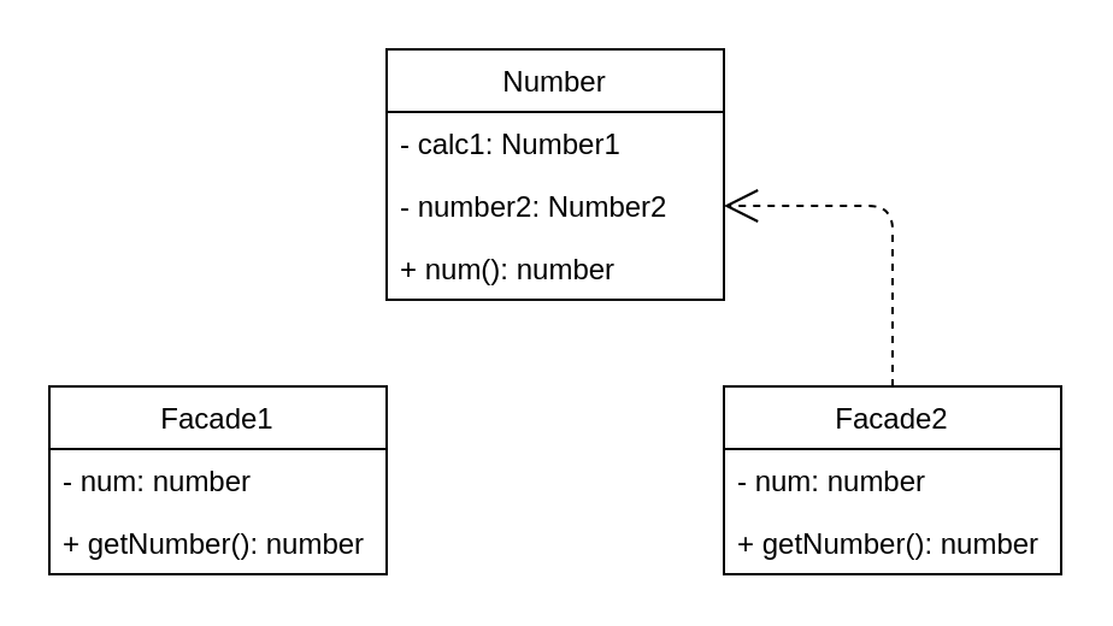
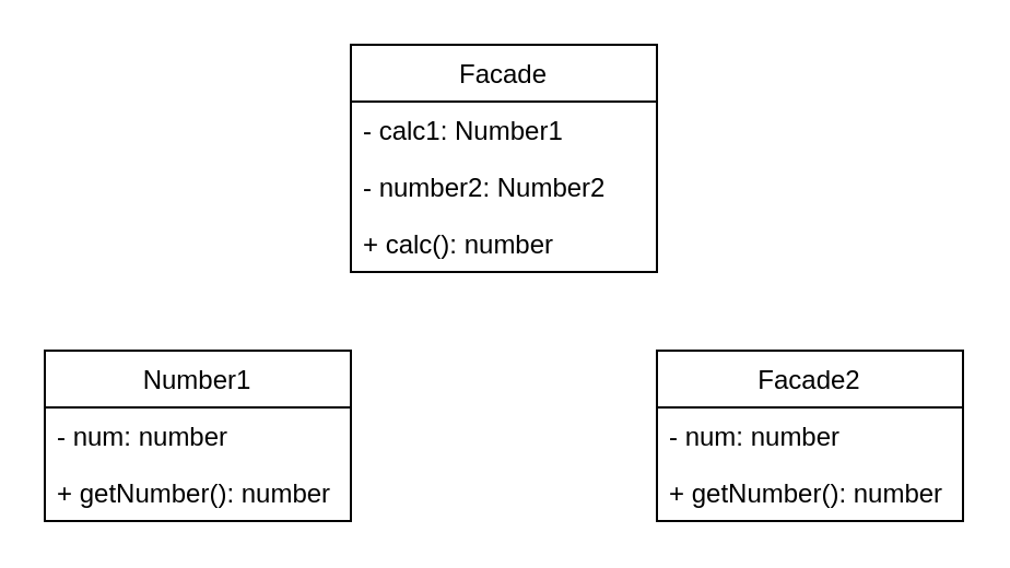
- <mxCell id="4" value="Number" style="swimlane;fontStyle=0;childLayout=stackLayout;horizontal=1;startSize=26;fillColor=none;horizontalStack=0;resizeParent=1;resizeParentMax=0;resizeLast=0;collapsible=1;marginBottom=0;" vertex="1" parent="1"><mxGeometry x="160" y="20" width="140" height="104" as="geometry" /></mxCell>
+ <mxCell id="4" value="Facade" style="swimlane;fontStyle=0;childLayout=stackLayout;horizontal=1;startSize=26;fillColor=none;horizontalStack=0;resizeParent=1;resizeParentMax=0;resizeLast=0;collapsible=1;marginBottom=0;" vertex="1" parent="1"><mxGeometry x="160" y="20" width="140" height="104" as="geometry" /></mxCell>
- <mxCell id="14" value="" style="endArrow=open;endSize=12;dashed=1;html=1;entryX=1;entryY=0.5;entryDx=0;entryDy=0;exitX=0.5;exitY=0;exitDx=0;exitDy=0;" edge="1" parent="1" source="11" target="6"><mxGeometry x="-0.172" y="-20" width="160" relative="1" as="geometry"><mxPoint x="200" y="200" as="sourcePoint" /><mxPoint x="360" y="190" as="targetPoint" /><Array as="points"><mxPoint x="370" y="85" /></Array><mxPoint as="offset" /></mxGeometry></mxCell>
- <mxCell id="7" value="+ num(): number" style="text;strokeColor=none;fillColor=none;align=left;verticalAlign=top;spacingLeft=4;spacingRight=4;overflow=hidden;rotatable=0;points=[[0,0.5],[1,0.5]];portConstraint=eastwest;" vertex="1" parent="4"><mxGeometry y="78" width="140" height="26" as="geometry" /></mxCell>
+ <mxCell id="7" value="+ calc(): number" style="text;strokeColor=none;fillColor=none;align=left;verticalAlign=top;spacingLeft=4;spacingRight=4;overflow=hidden;rotatable=0;points=[[0,0.5],[1,0.5]];portConstraint=eastwest;" vertex="1" parent="4"><mxGeometry y="78" width="140" height="26" as="geometry" /></mxCell>
- <mxCell id="8" value="Facade1" style="swimlane;fontStyle=0;childLayout=stackLayout;horizontal=1;startSize=26;fillColor=none;horizontalStack=0;resizeParent=1;resizeParentMax=0;resizeLast=0;collapsible=1;marginBottom=0;" vertex="1" parent="1"><mxGeometry x="20" y="160" width="140" height="78" as="geometry" /></mxCell>
+ <mxCell id="8" value="Number1" style="swimlane;fontStyle=0;childLayout=stackLayout;horizontal=1;startSize=26;fillColor=none;horizontalStack=0;resizeParent=1;resizeParentMax=0;resizeLast=0;collapsible=1;marginBottom=0;" vertex="1" parent="1"><mxGeometry x="20" y="160" width="140" height="78" as="geometry" /></mxCell>
